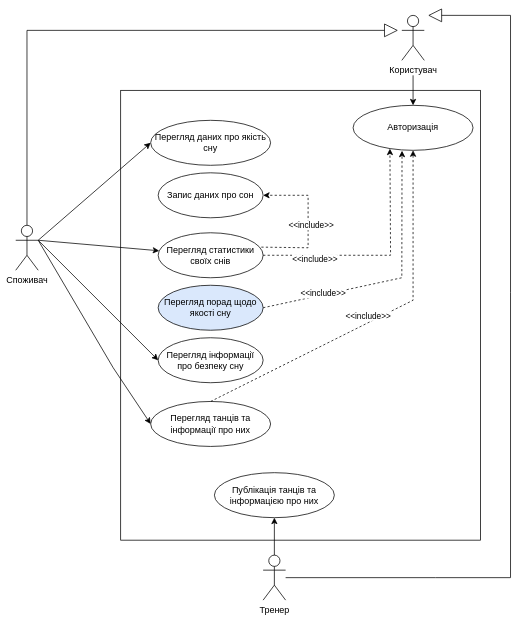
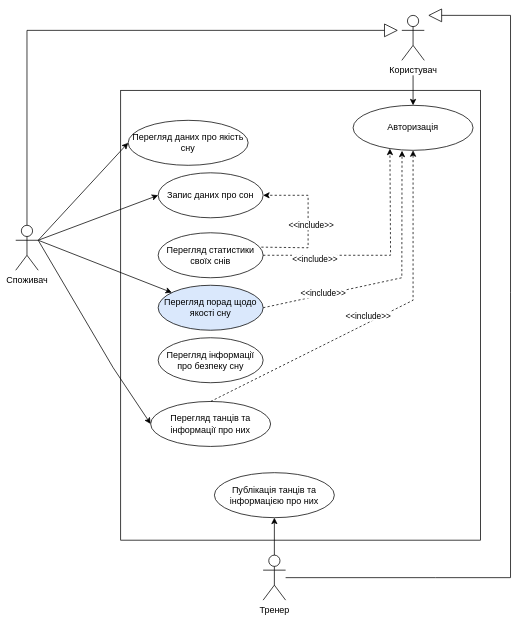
- <mxCell id="5" value="Перегляд даних про якість сну" style="ellipse;whiteSpace=wrap;html=1;" parent="1" vertex="1"><mxGeometry x="200" y="160" width="160" height="60" as="geometry" /></mxCell>
+ <mxCell id="5" value="Перегляд даних про якість сну" style="ellipse;whiteSpace=wrap;html=1;" parent="1" vertex="1"><mxGeometry x="170" y="160" width="160" height="60" as="geometry" /></mxCell>
- <mxCell id="12" value="" style="endArrow=classic;html=1;rounded=0;exitX=1;exitY=0.333;exitDx=0;exitDy=0;exitPerimeter=0;" parent="1" source="3" target="6" edge="1"><mxGeometry width="50" height="50" relative="1" as="geometry"><mxPoint x="320" y="520" as="sourcePoint" /><mxPoint x="370" y="470" as="targetPoint" /></mxGeometry></mxCell>
+ <mxCell id="12" value="" style="endArrow=classic;html=1;rounded=0;exitX=1;exitY=0.333;exitDx=0;exitDy=0;exitPerimeter=0;entryX=0;entryY=0.5;entryDx=0;entryDy=0;" parent="1" source="3" target="7" edge="1"><mxGeometry width="50" height="50" relative="1" as="geometry"><mxPoint x="320" y="520" as="sourcePoint" /><mxPoint x="370" y="470" as="targetPoint" /></mxGeometry></mxCell>
- <mxCell id="27" value="" style="endArrow=classic;html=1;rounded=0;exitX=1;exitY=0.333;exitDx=0;exitDy=0;exitPerimeter=0;entryX=0;entryY=0.5;entryDx=0;entryDy=0;" edge="1" parent="1" source="3" target="26"><mxGeometry width="50" height="50" relative="1" as="geometry"><mxPoint x="290" y="490" as="sourcePoint" /><mxPoint x="340" y="440" as="targetPoint" /></mxGeometry></mxCell>
+ <mxCell id="27" value="" style="endArrow=classic;html=1;rounded=0;exitX=1;exitY=0.333;exitDx=0;exitDy=0;exitPerimeter=0;" edge="1" parent="1" source="3" target="8"><mxGeometry width="50" height="50" relative="1" as="geometry"><mxPoint x="290" y="490" as="sourcePoint" /><mxPoint x="340" y="440" as="targetPoint" /></mxGeometry></mxCell>
